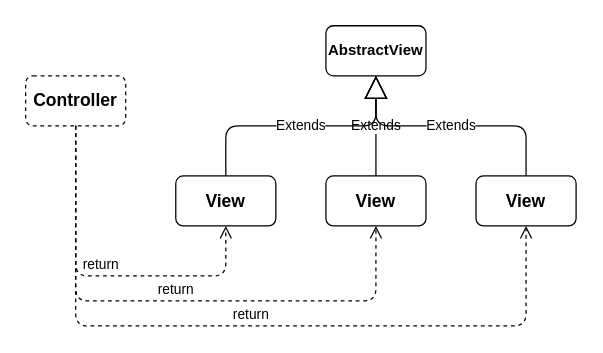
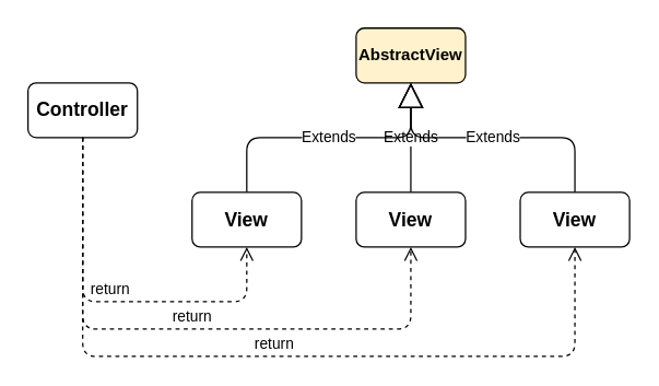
- <mxCell id="3" value="&lt;b&gt;AbstractView&lt;/b&gt;" style="rounded=1;whiteSpace=wrap;html=1;" vertex="1" parent="1"><mxGeometry x="260" y="20" width="80" height="40" as="geometry" /></mxCell>
+ <mxCell id="3" value="&lt;b&gt;AbstractView&lt;/b&gt;" style="rounded=1;whiteSpace=wrap;html=1;fillColor=#fff2cc;" vertex="1" parent="1"><mxGeometry x="260" y="20" width="80" height="40" as="geometry" /></mxCell>
- <mxCell id="2" value="&lt;font style=&quot;font-size: 14px&quot;&gt;&lt;b&gt;Controller&lt;/b&gt;&lt;/font&gt;" style="rounded=1;whiteSpace=wrap;html=1;dashed=1;" vertex="1" parent="1"><mxGeometry x="20" y="60" width="80" height="40" as="geometry" /></mxCell>
+ <mxCell id="2" value="&lt;font style=&quot;font-size: 14px&quot;&gt;&lt;b&gt;Controller&lt;/b&gt;&lt;/font&gt;" style="rounded=1;whiteSpace=wrap;html=1;" vertex="1" parent="1"><mxGeometry x="20" y="60" width="80" height="40" as="geometry" /></mxCell>
